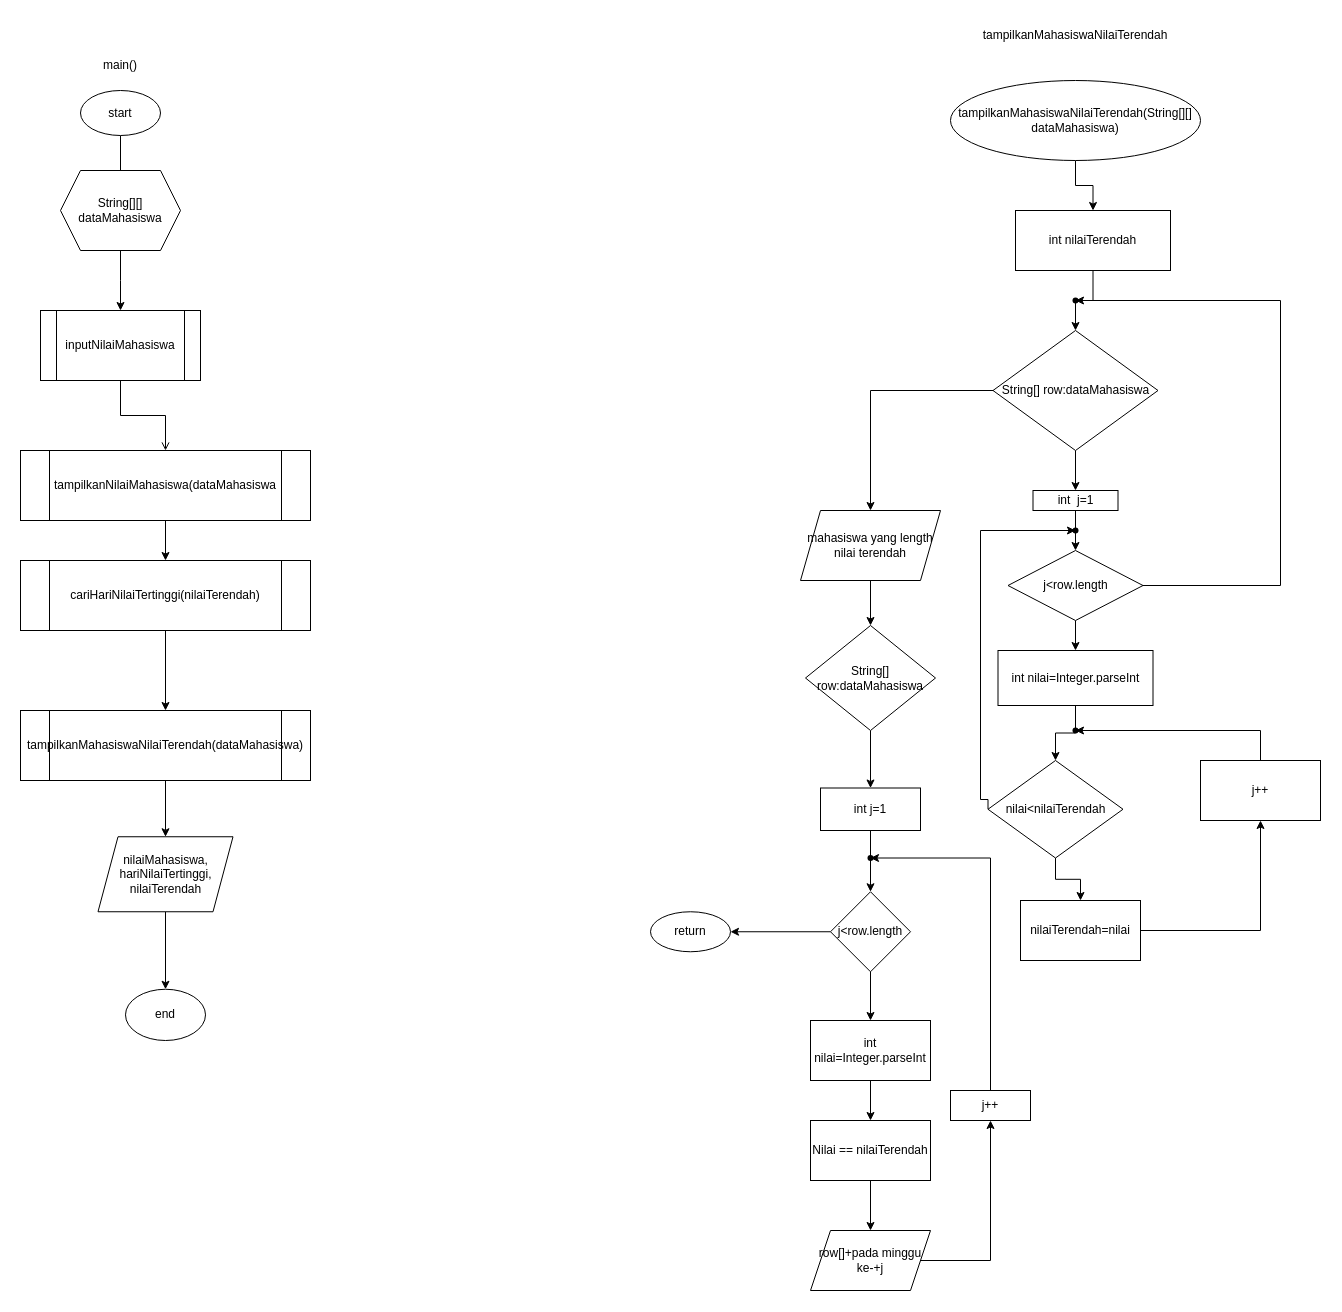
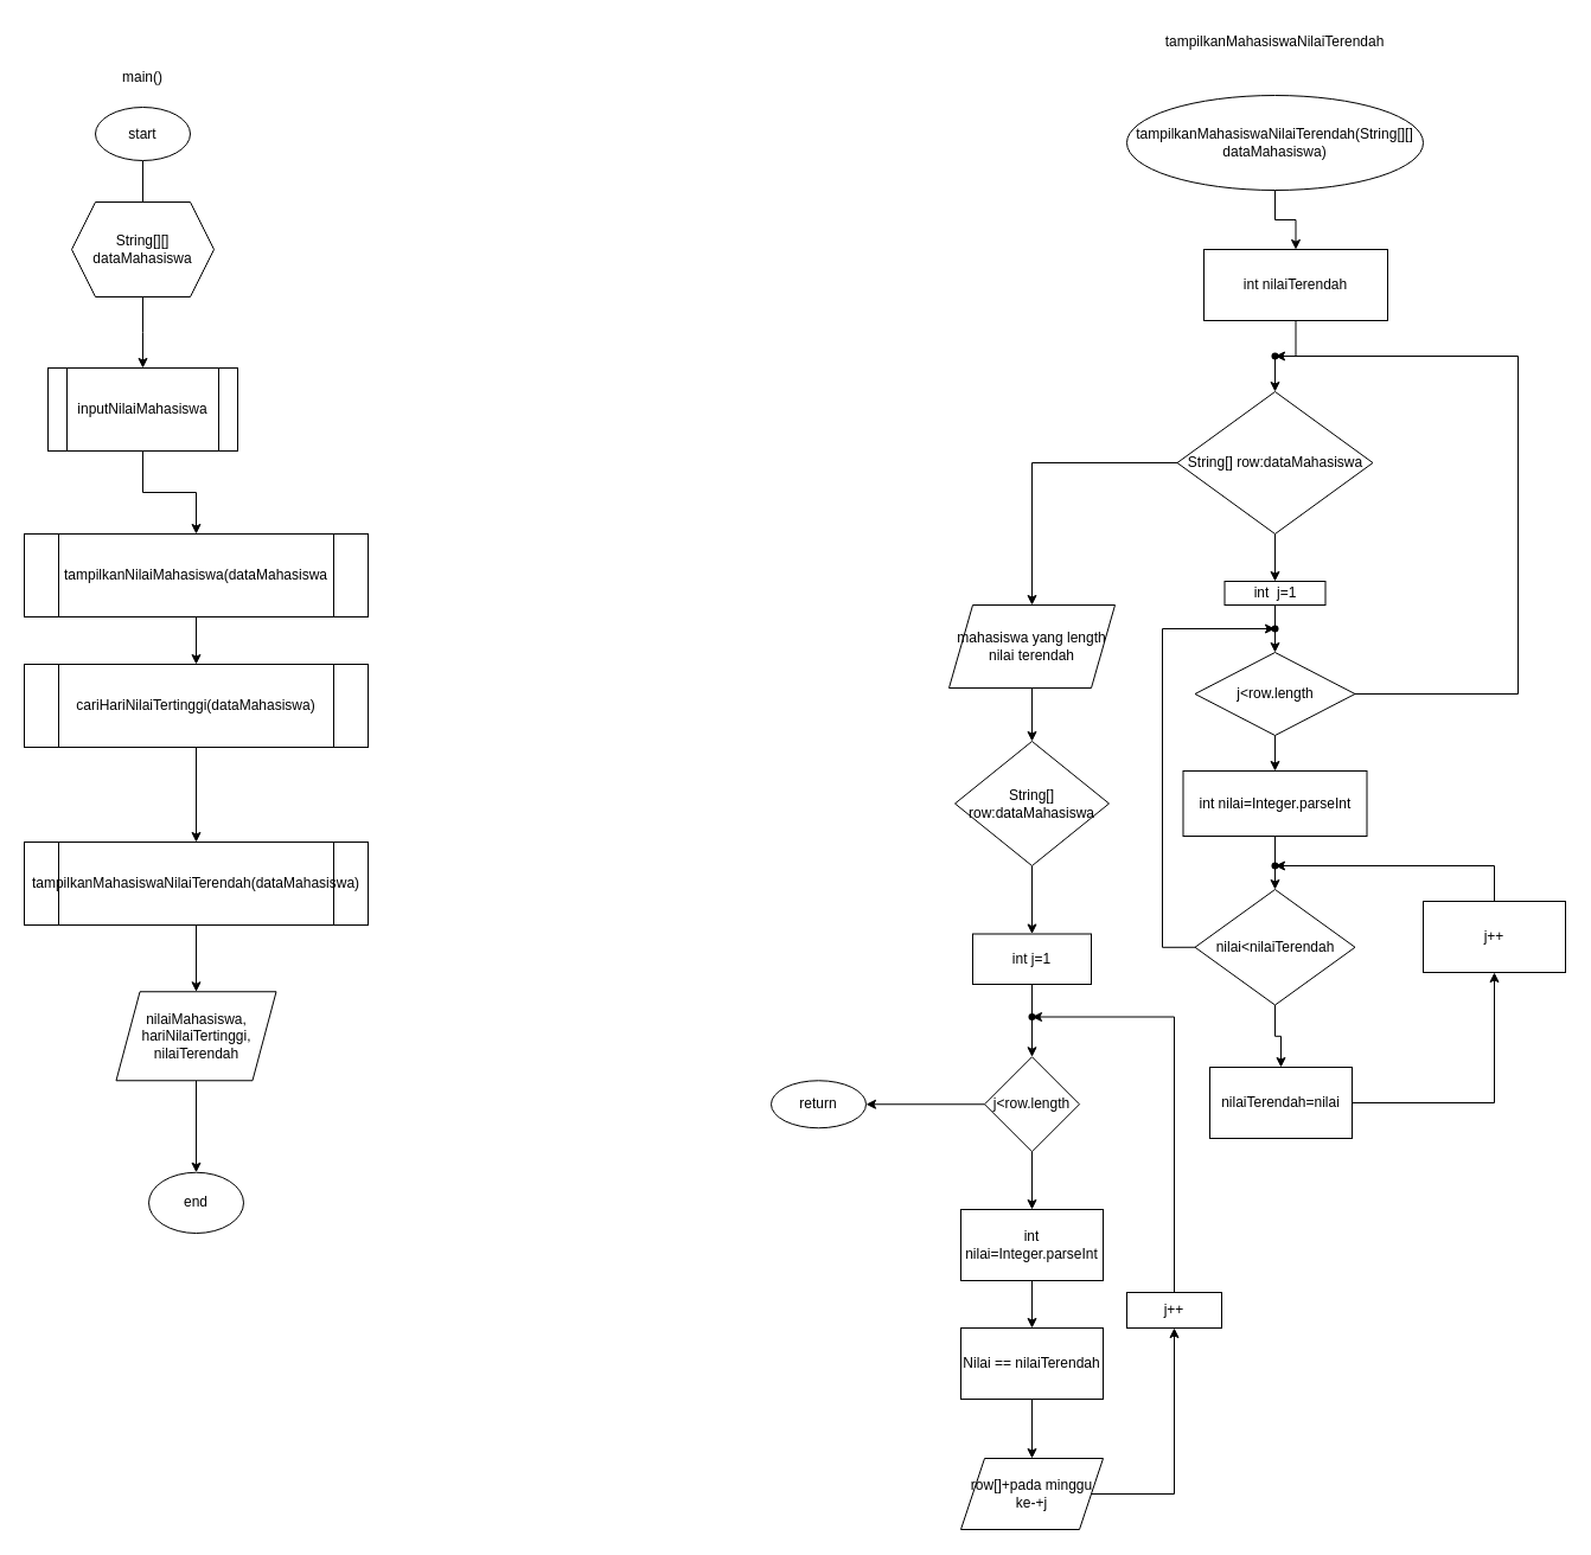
- <mxCell id="51" value="" style="edgeStyle=orthogonalEdgeStyle;rounded=0;orthogonalLoop=1;jettySize=auto;html=1;endArrow=open;" edge="1" parent="1" source="52" target="54"><mxGeometry relative="1" as="geometry" /></mxCell>
+ <mxCell id="51" value="" style="edgeStyle=orthogonalEdgeStyle;rounded=0;orthogonalLoop=1;jettySize=auto;html=1;" edge="1" parent="1" source="52" target="54"><mxGeometry relative="1" as="geometry" /></mxCell>
- <mxCell id="56" value="cariHariNilaiTertinggi(nilaiTerendah)" style="shape=process;whiteSpace=wrap;html=1;backgroundOutline=1;" vertex="1" parent="1"><mxGeometry x="20" y="560" width="290" height="70" as="geometry" /></mxCell>
+ <mxCell id="56" value="cariHariNilaiTertinggi(dataMahasiswa)" style="shape=process;whiteSpace=wrap;html=1;backgroundOutline=1;" vertex="1" parent="1"><mxGeometry x="20" y="560" width="290" height="70" as="geometry" /></mxCell>
- <mxCell id="18" value="nilai&amp;lt;nilaiTerendah" style="rhombus;whiteSpace=wrap;html=1;rounded=0;" vertex="1" parent="1"><mxGeometry x="987.5" y="760" width="135" height="97.5" as="geometry" /></mxCell>
+ <mxCell id="18" value="nilai&amp;lt;nilaiTerendah" style="rhombus;whiteSpace=wrap;html=1;rounded=0;" vertex="1" parent="1"><mxGeometry x="1007.5" y="750" width="135" height="97.5" as="geometry" /></mxCell>
